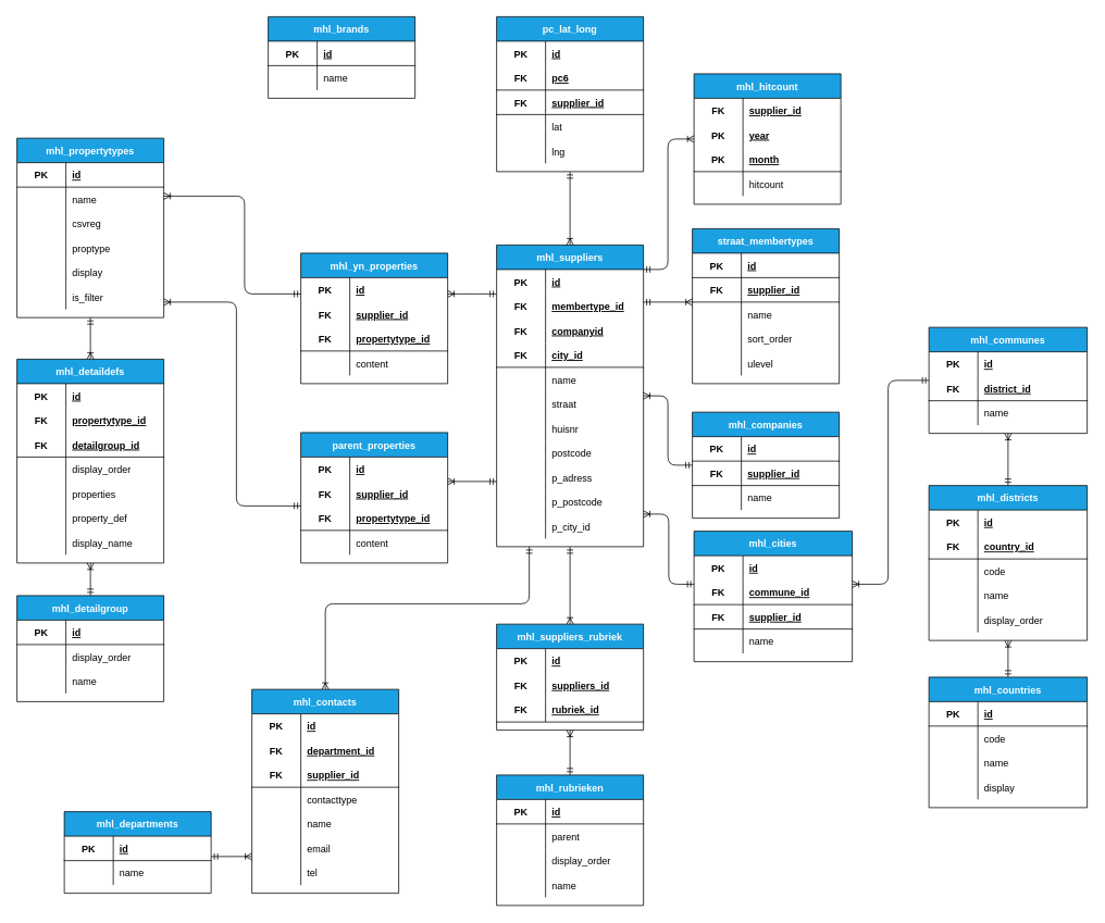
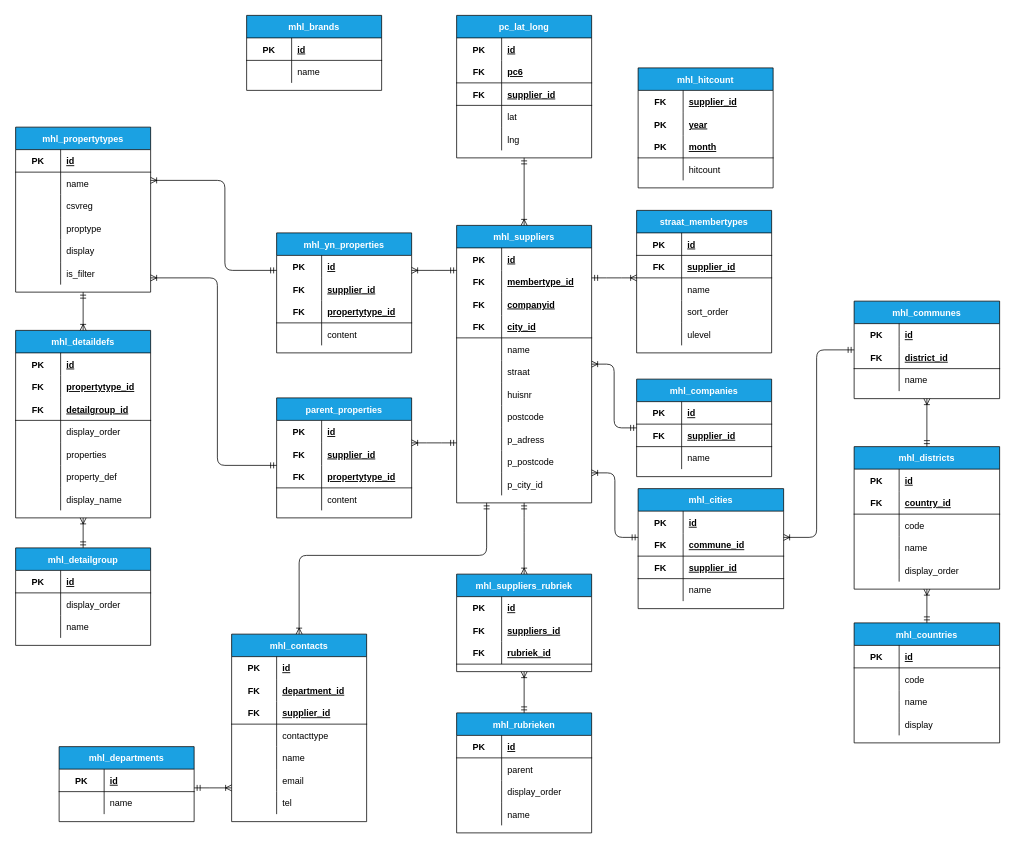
- <mxCell id="202" value="" style="fontSize=12;html=1;endArrow=ERoneToMany;startArrow=ERmandOne;strokeColor=#000000;edgeStyle=orthogonalEdgeStyle;" edge="1" parent="1" source="168" target="155"><mxGeometry width="100" height="100" relative="1" as="geometry"><mxPoint x="878" y="660" as="sourcePoint" /><mxPoint x="878" y="720" as="targetPoint" /><Array as="points"><mxPoint x="818" y="330" /><mxPoint x="818" y="170" /></Array></mxGeometry></mxCell>
